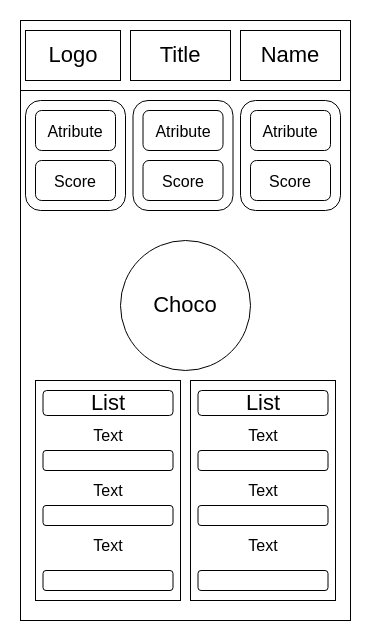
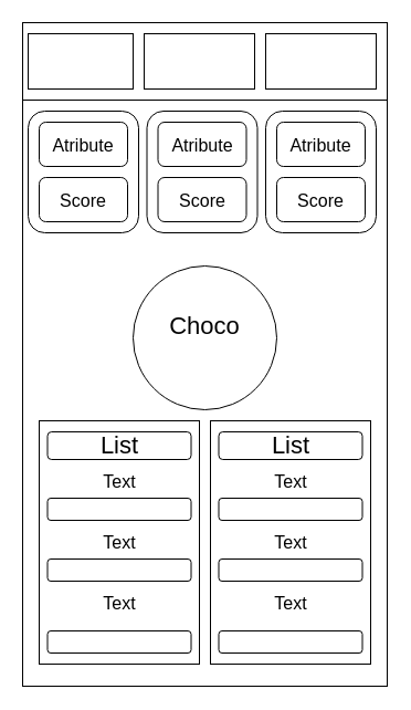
- <mxCell id="8" value="Logo" style="text;html=1;strokeColor=none;fillColor=none;align=center;verticalAlign=middle;whiteSpace=wrap;rounded=0;fontSize=22;" vertex="1" parent="1"><mxGeometry x="42.5" y="40" width="60" height="30" as="geometry" /></mxCell>
- <mxCell id="9" value="Title" style="text;html=1;strokeColor=none;fillColor=none;align=center;verticalAlign=middle;whiteSpace=wrap;rounded=0;fontSize=22;" vertex="1" parent="1"><mxGeometry x="150" y="40" width="60" height="30" as="geometry" /></mxCell>
- <mxCell id="10" value="Name" style="text;html=1;strokeColor=none;fillColor=none;align=center;verticalAlign=middle;whiteSpace=wrap;rounded=0;fontSize=22;" vertex="1" parent="1"><mxGeometry x="260" y="40" width="60" height="30" as="geometry" /></mxCell>
- <mxCell id="11" value="Choco" style="text;html=1;strokeColor=none;fillColor=none;align=center;verticalAlign=middle;whiteSpace=wrap;rounded=0;fontSize=22;movable=1;resizable=1;rotatable=1;deletable=1;editable=1;connectable=1;" vertex="1" parent="1"><mxGeometry x="155" y="290" width="60" height="30" as="geometry" /></mxCell>
+ <mxCell id="11" value="Choco" style="text;html=1;strokeColor=none;fillColor=none;align=center;verticalAlign=middle;whiteSpace=wrap;rounded=0;fontSize=22;movable=1;resizable=1;rotatable=1;deletable=1;editable=1;connectable=1;" vertex="1" parent="1"><mxGeometry x="155" y="280" width="60" height="30" as="geometry" /></mxCell>
